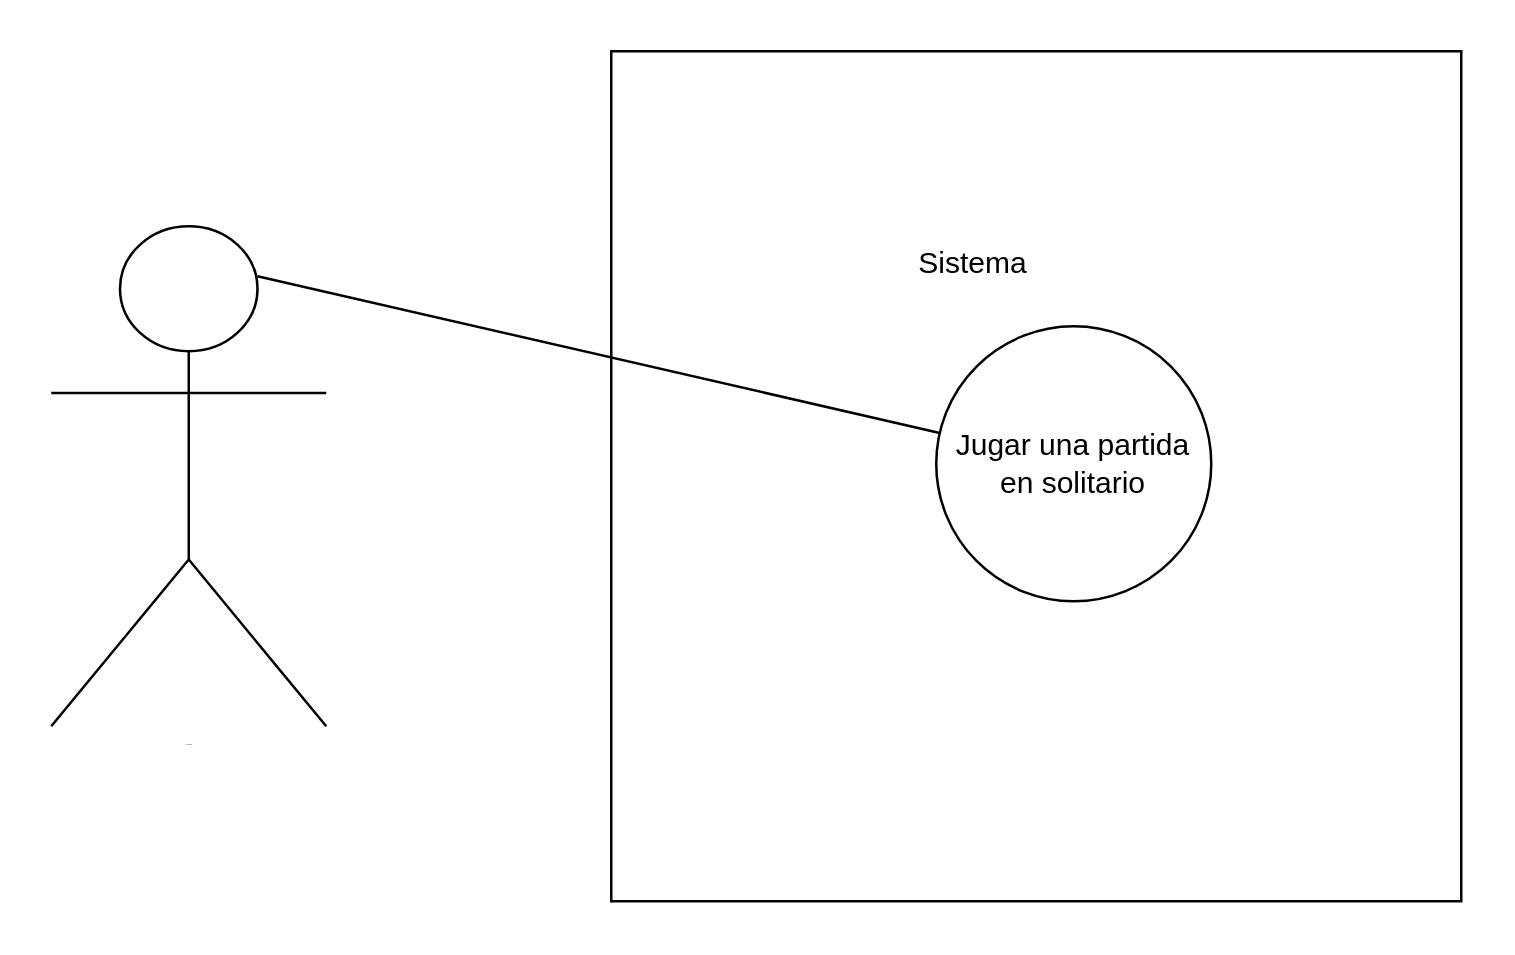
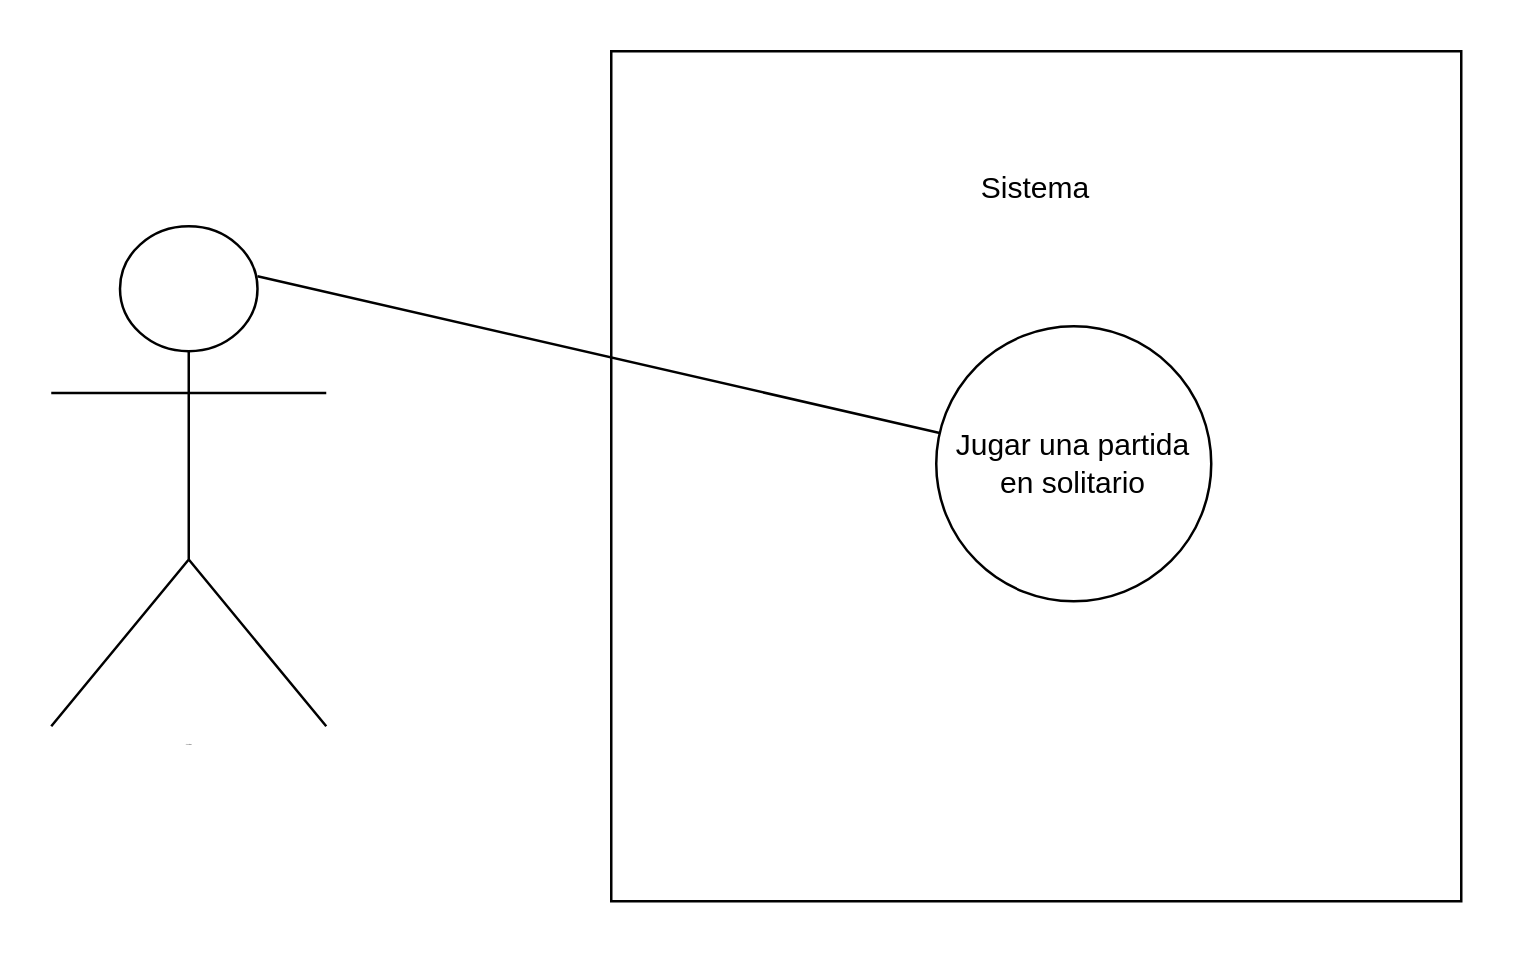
- <mxCell id="4" value="Sistema" style="text;html=1;strokeColor=none;fillColor=none;align=center;verticalAlign=middle;whiteSpace=wrap;rounded=0;" vertex="1" parent="1"><mxGeometry x="359" y="90" width="60" height="30" as="geometry" /></mxCell>
+ <mxCell id="4" value="Sistema" style="text;html=1;strokeColor=none;fillColor=none;align=center;verticalAlign=middle;whiteSpace=wrap;rounded=0;" vertex="1" parent="1"><mxGeometry x="384" y="60" width="60" height="30" as="geometry" /></mxCell>
